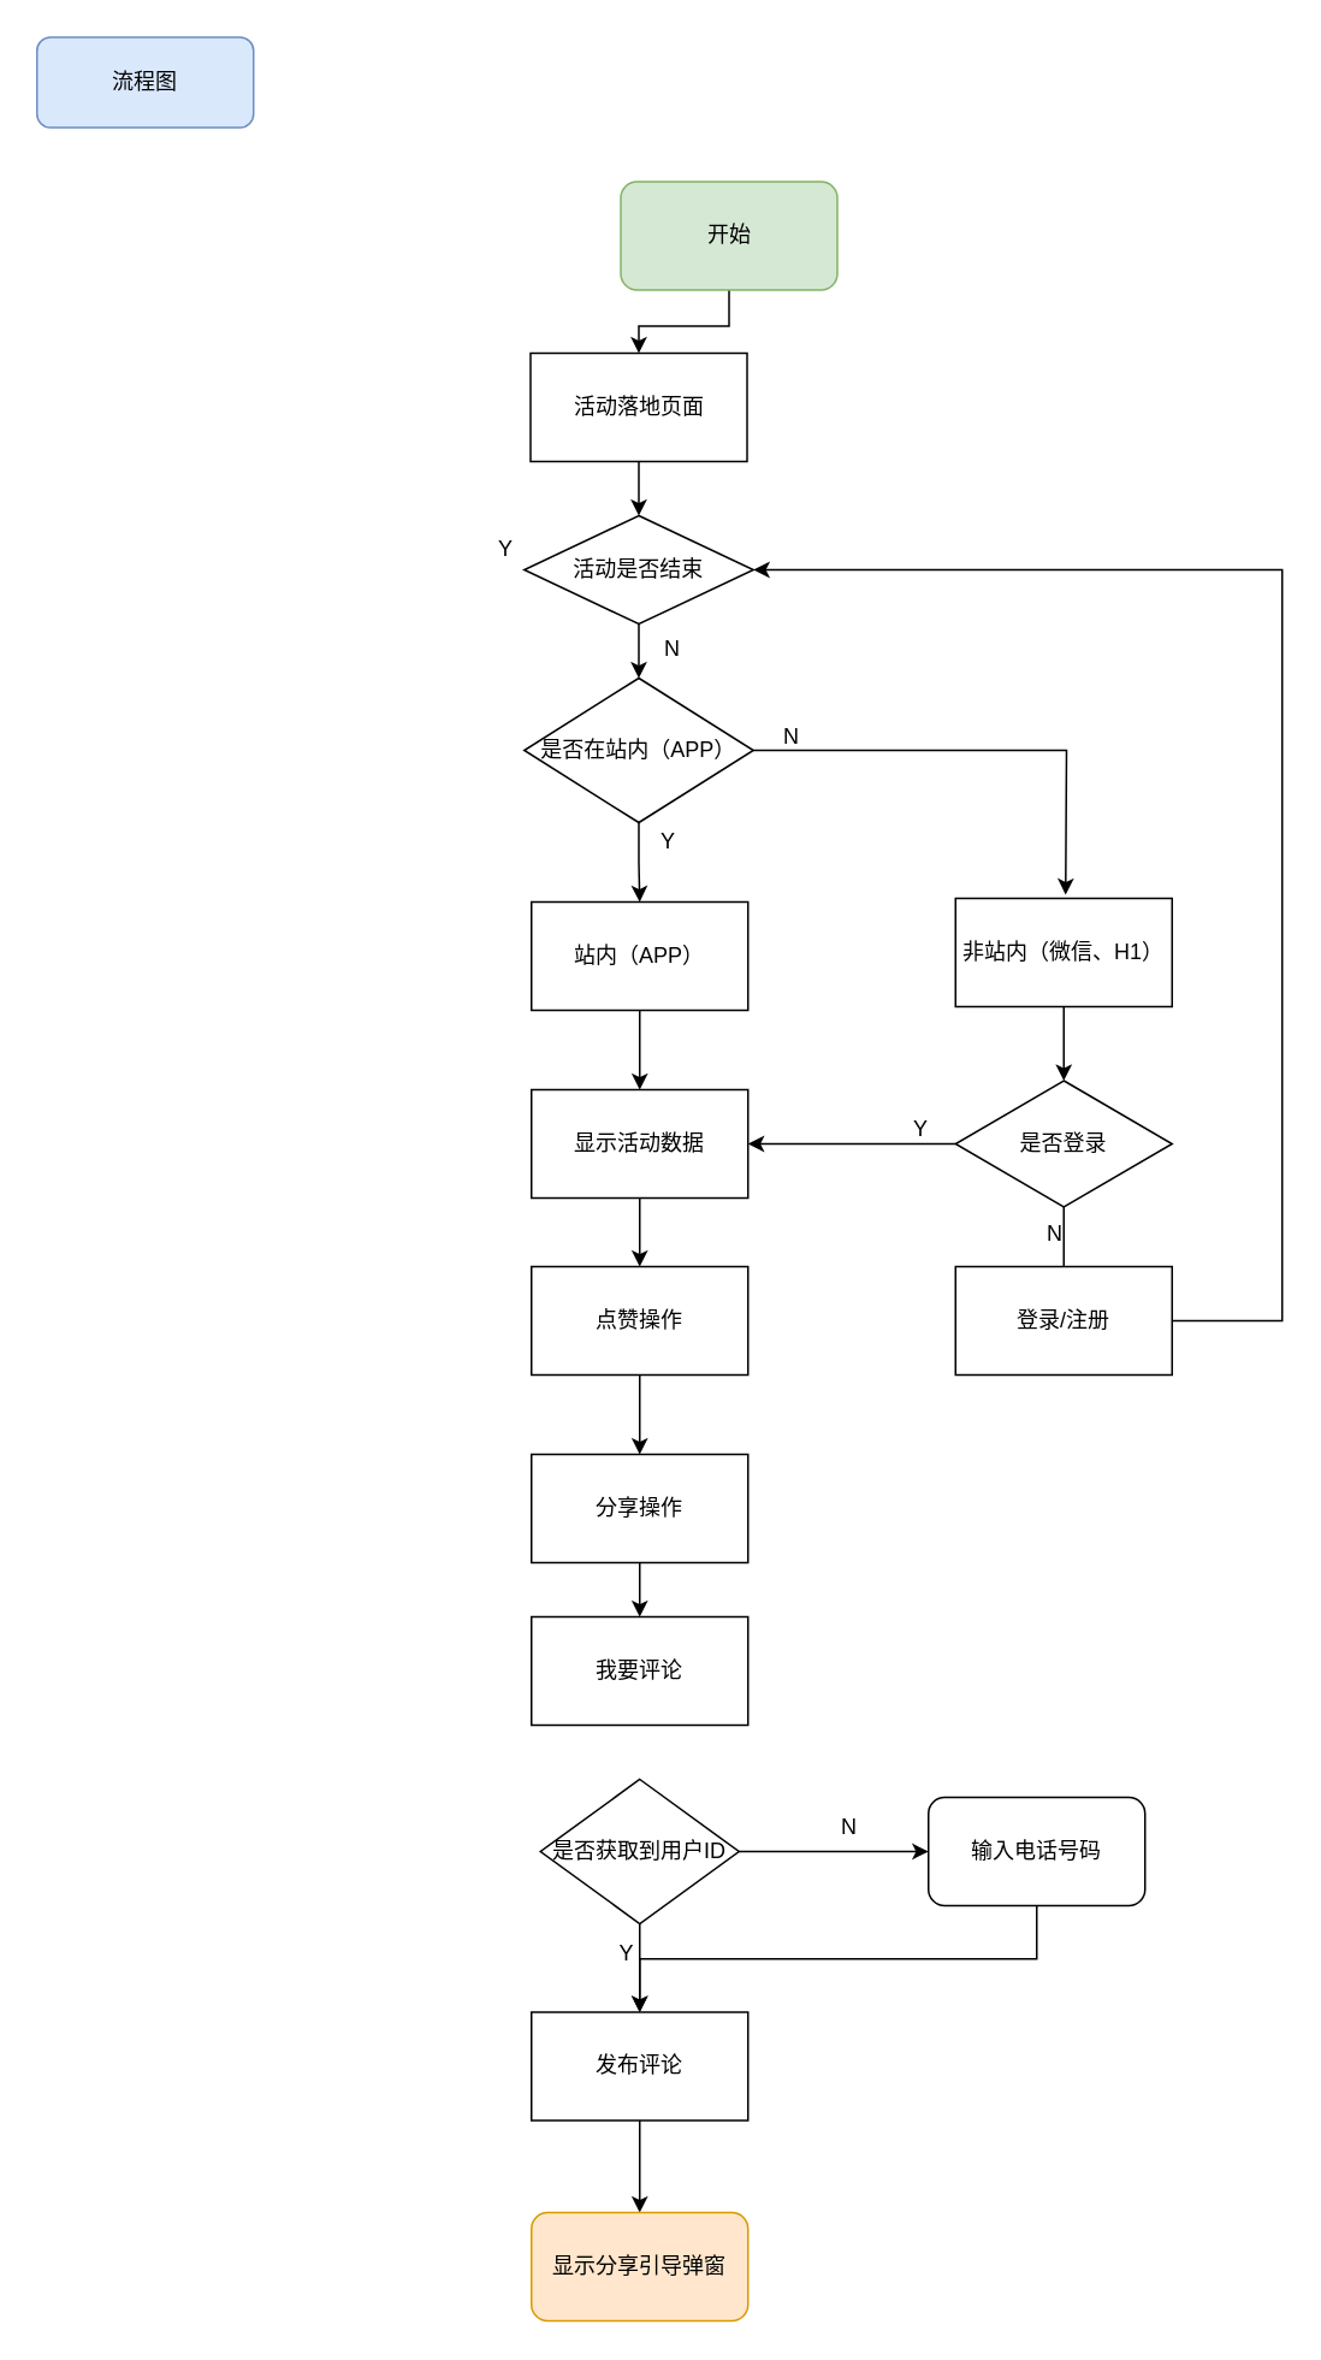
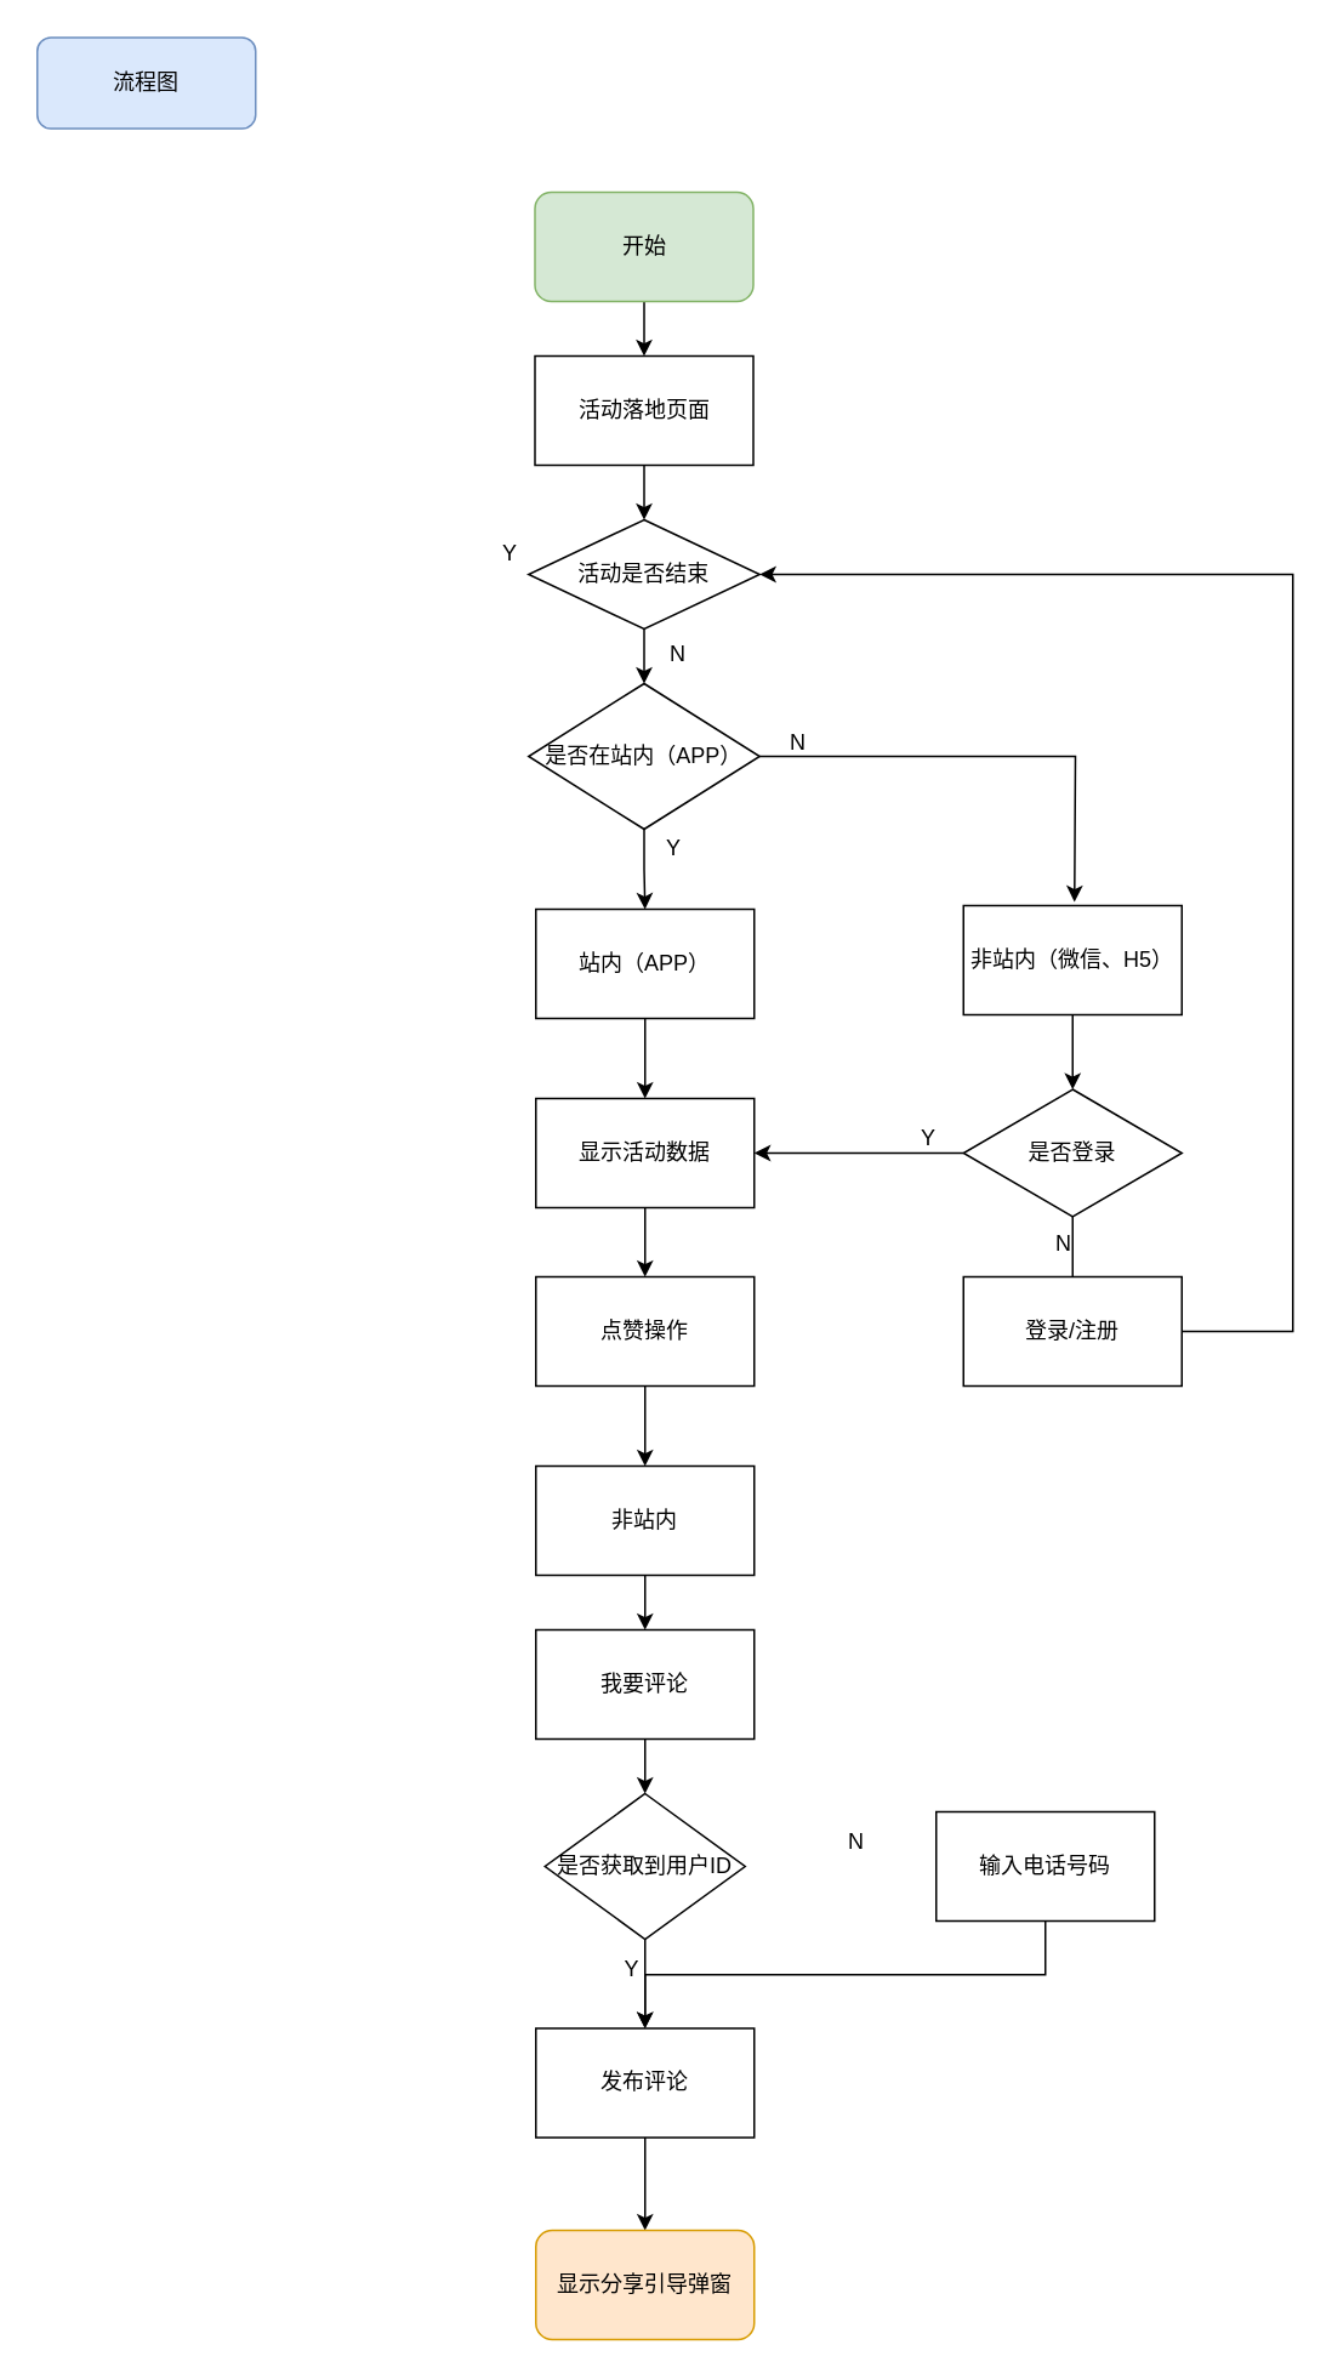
- <mxCell id="4" value="开始" style="rounded=1;whiteSpace=wrap;html=1;fillColor=#d5e8d4;strokeColor=#82b366;" parent="1" vertex="1"><mxGeometry x="343.5" y="100" width="120" height="60" as="geometry" /></mxCell>
+ <mxCell id="4" value="开始" style="rounded=1;whiteSpace=wrap;html=1;fillColor=#d5e8d4;strokeColor=#82b366;" parent="1" vertex="1"><mxGeometry x="293.5" y="105" width="120" height="60" as="geometry" /></mxCell>
- <mxCell id="15" value="非站内（微信、H1）" style="rounded=0;whiteSpace=wrap;html=1;" parent="1" vertex="1"><mxGeometry x="529" y="497" width="120" height="60" as="geometry" /></mxCell>
+ <mxCell id="15" value="非站内（微信、H5）" style="rounded=0;whiteSpace=wrap;html=1;" parent="1" vertex="1"><mxGeometry x="529" y="497" width="120" height="60" as="geometry" /></mxCell>
- <mxCell id="24" value="分享操作" style="rounded=0;whiteSpace=wrap;html=1;" parent="1" vertex="1"><mxGeometry x="294" y="805" width="120" height="60" as="geometry" /></mxCell>
+ <mxCell id="24" value="非站内" style="rounded=0;whiteSpace=wrap;html=1;" parent="1" vertex="1"><mxGeometry x="294" y="805" width="120" height="60" as="geometry" /></mxCell>
+ <mxCell id="25" value="" style="edgeStyle=orthogonalEdgeStyle;rounded=0;orthogonalLoop=1;jettySize=auto;html=1;" parent="1" source="26" target="29" edge="1"><mxGeometry relative="1" as="geometry" /></mxCell>
- <mxCell id="28" style="edgeStyle=orthogonalEdgeStyle;rounded=0;orthogonalLoop=1;jettySize=auto;html=1;" edge="1" parent="1" source="29" target="31"><mxGeometry relative="1" as="geometry" /></mxCell>
- <mxCell id="31" value="输入电话号码" style="whiteSpace=wrap;html=1;rounded=1;" parent="1" vertex="1"><mxGeometry x="514" y="995" width="120" height="60" as="geometry" /></mxCell>
+ <mxCell id="31" value="输入电话号码" style="rounded=0;whiteSpace=wrap;html=1;" parent="1" vertex="1"><mxGeometry x="514" y="995" width="120" height="60" as="geometry" /></mxCell>
